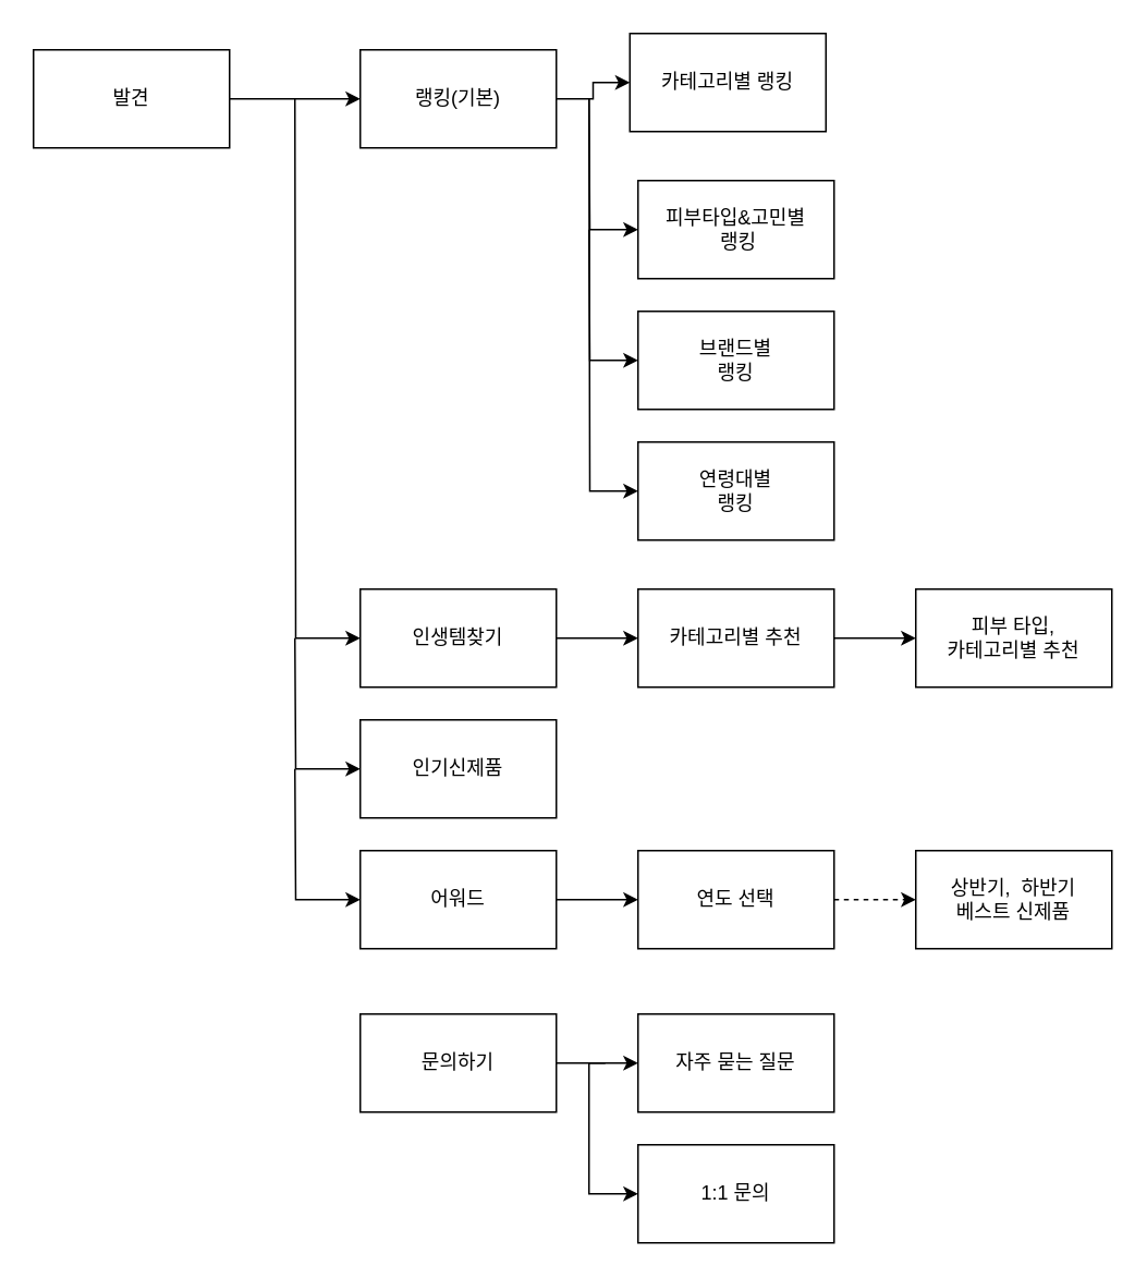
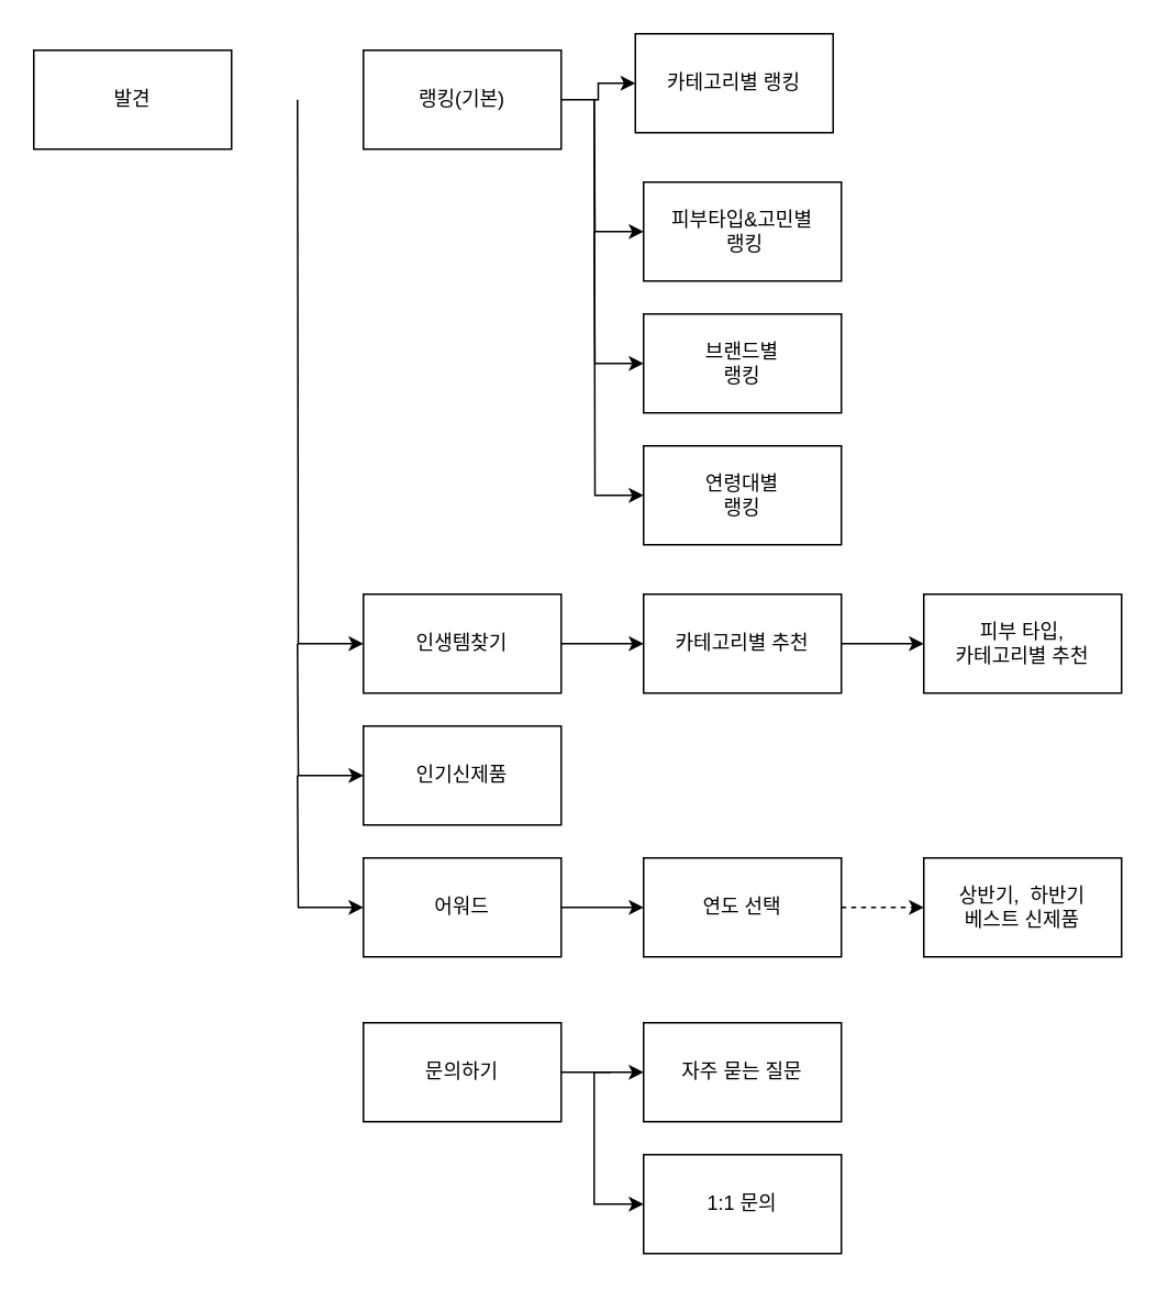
- <mxCell id="2" value="" style="edgeStyle=orthogonalEdgeStyle;rounded=0;orthogonalLoop=1;jettySize=auto;html=1;" edge="1" parent="1" source="3" target="4"><mxGeometry relative="1" as="geometry" /></mxCell>
